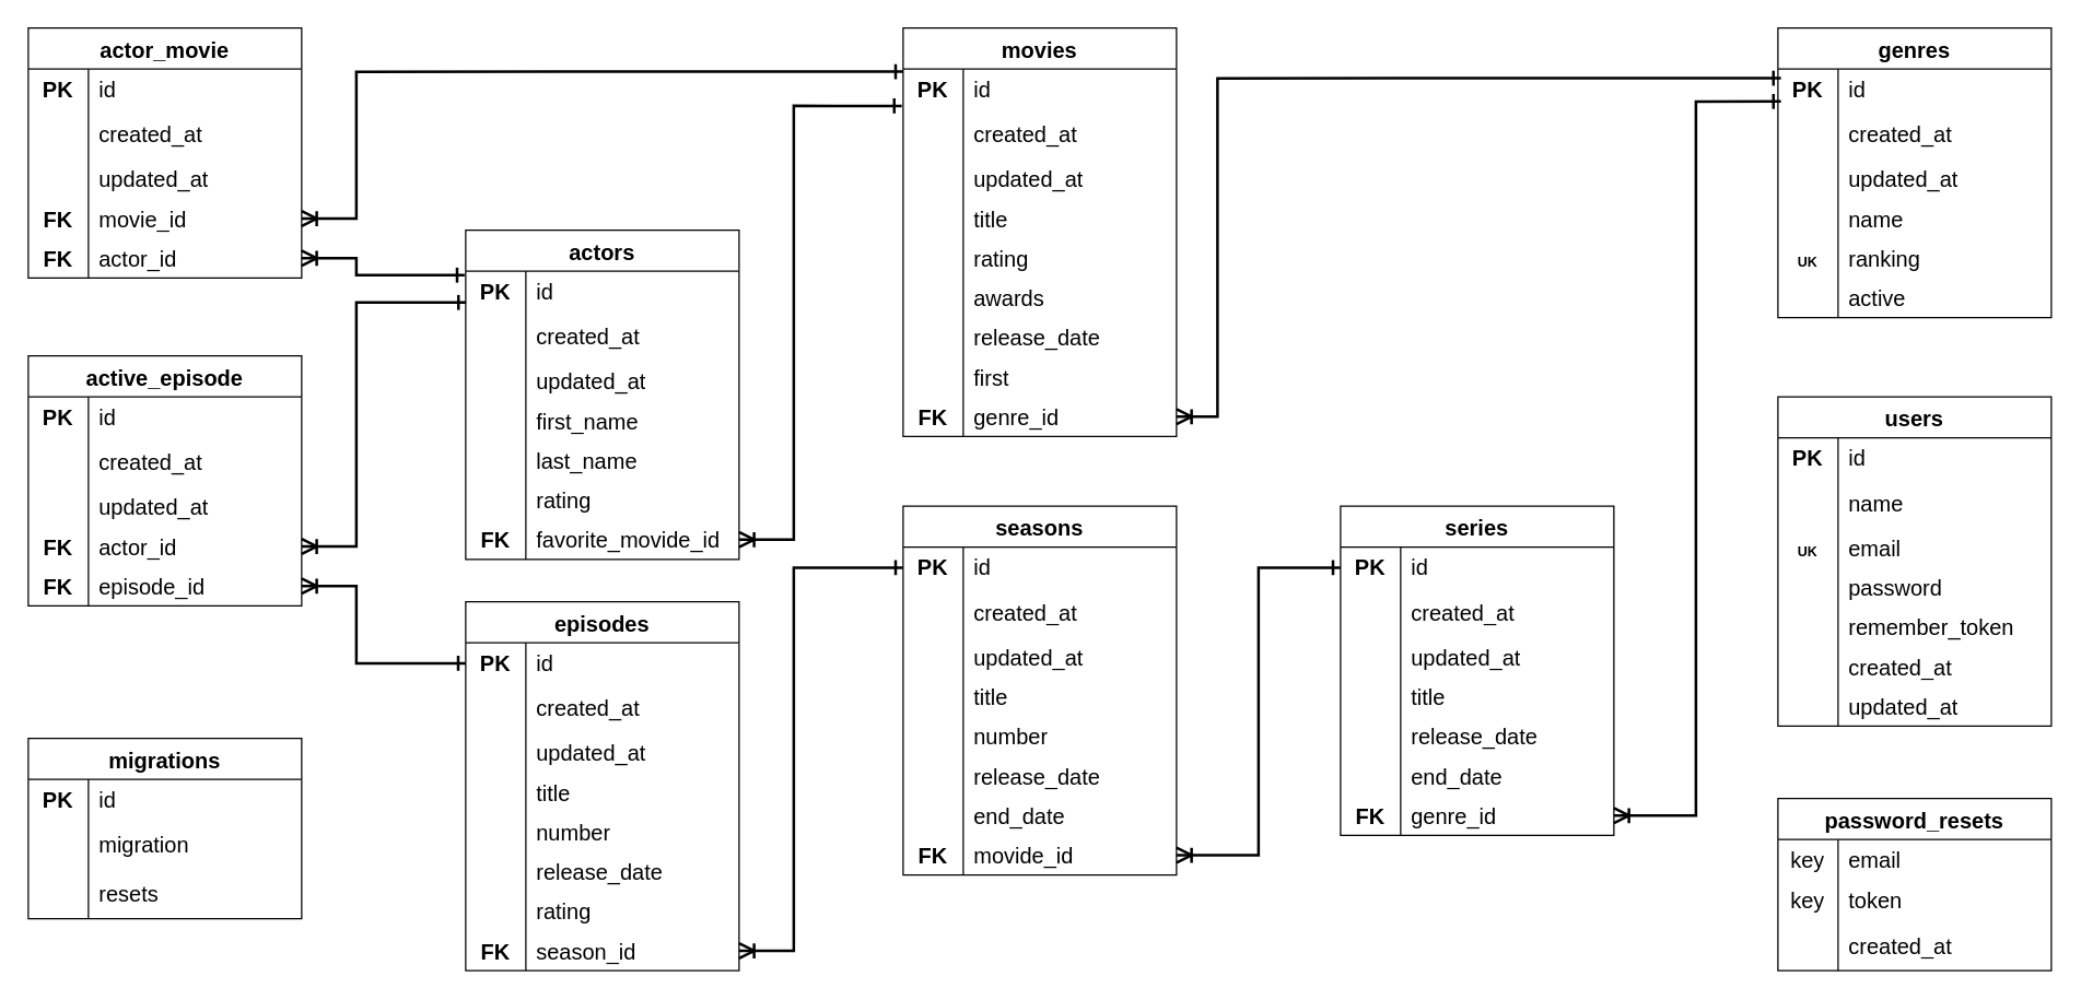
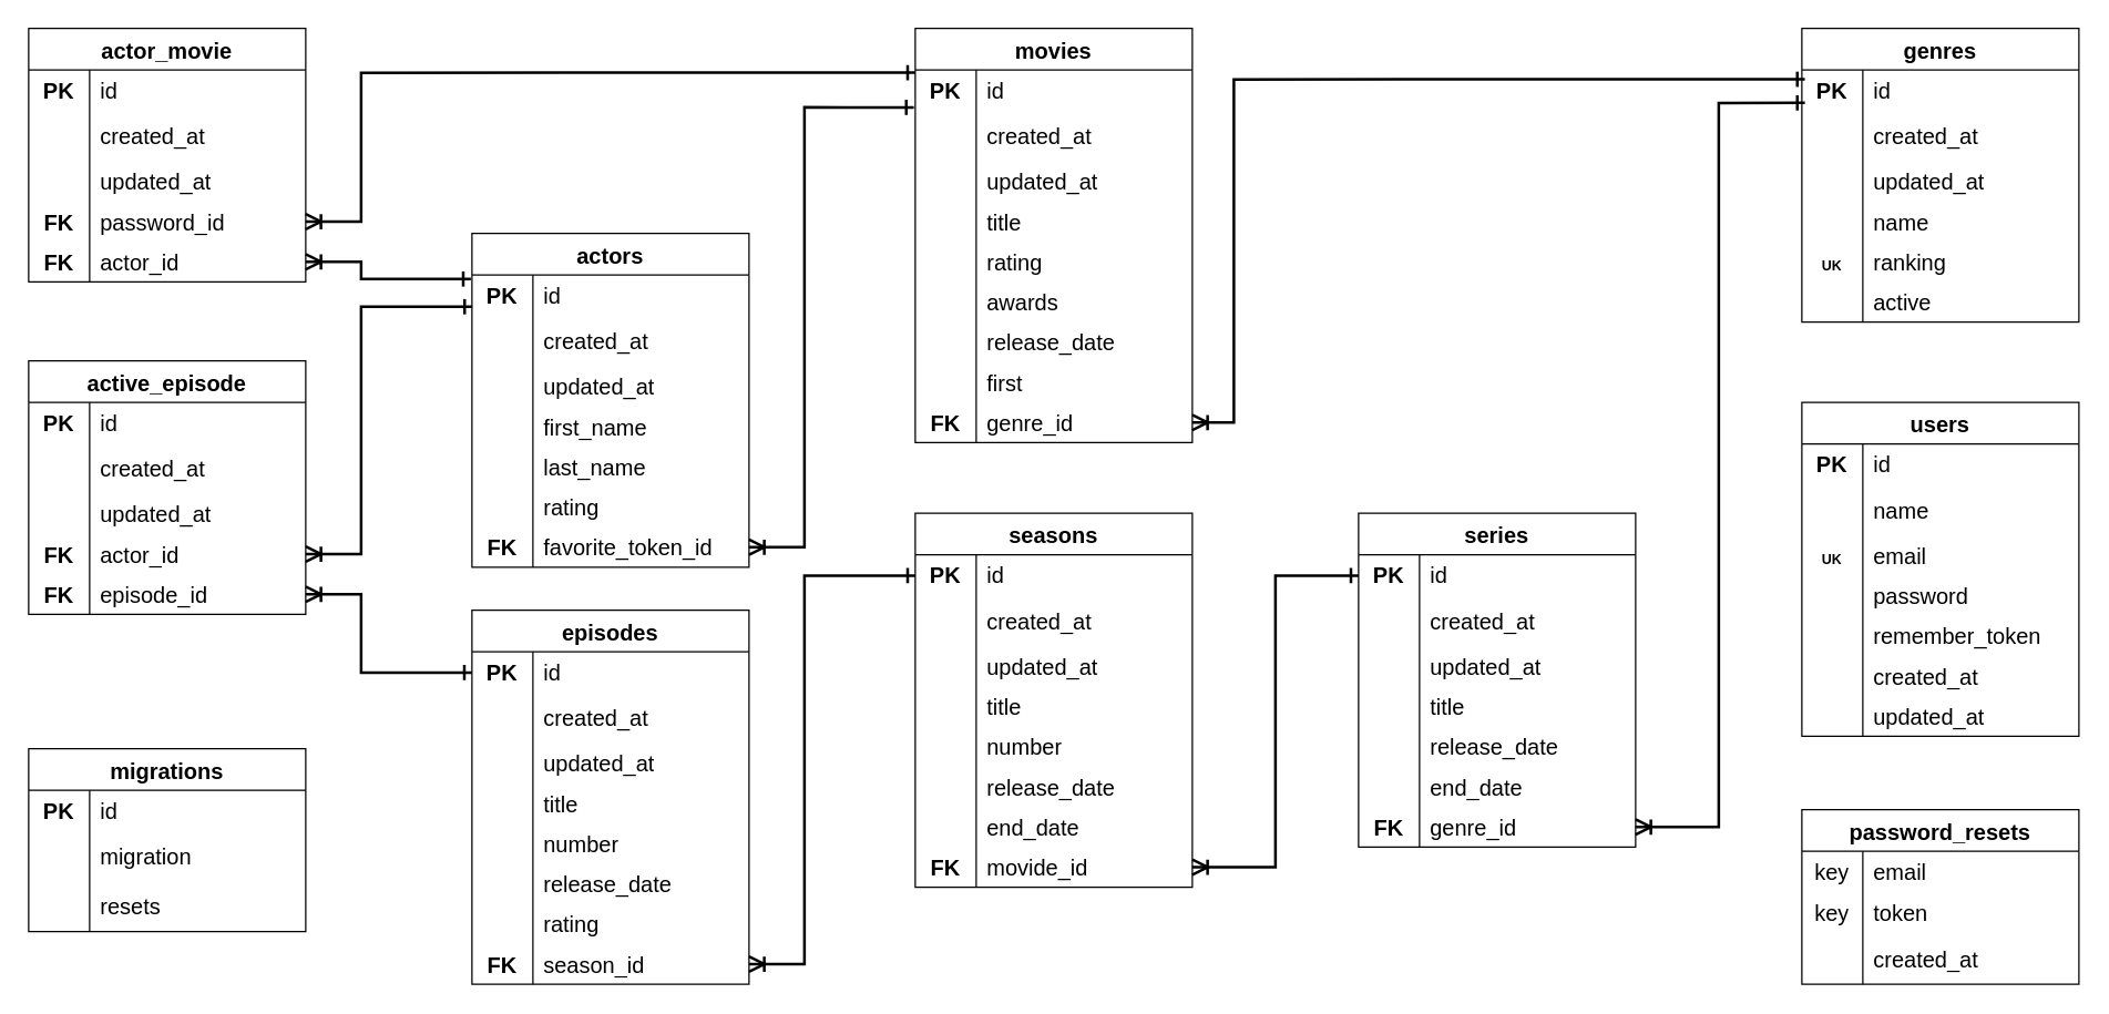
- <mxCell id="182" value="movie_id" style="shape=partialRectangle;html=1;whiteSpace=wrap;connectable=0;fillColor=none;top=0;left=0;bottom=0;right=0;align=left;spacingLeft=6;overflow=hidden;strokeColor=inherit;fontSize=16;" parent="180" vertex="1"><mxGeometry x="44" width="156" height="29" as="geometry"><mxRectangle width="156" height="29" as="alternateBounds" /></mxGeometry></mxCell>
+ <mxCell id="182" value="password_id" style="shape=partialRectangle;html=1;whiteSpace=wrap;connectable=0;fillColor=none;top=0;left=0;bottom=0;right=0;align=left;spacingLeft=6;overflow=hidden;strokeColor=inherit;fontSize=16;" parent="180" vertex="1"><mxGeometry x="44" width="156" height="29" as="geometry"><mxRectangle width="156" height="29" as="alternateBounds" /></mxGeometry></mxCell>
- <mxCell id="80" value="favorite_movide_id" style="shape=partialRectangle;html=1;whiteSpace=wrap;connectable=0;fillColor=none;top=0;left=0;bottom=0;right=0;align=left;spacingLeft=6;overflow=hidden;strokeColor=inherit;fontSize=16;" parent="78" vertex="1"><mxGeometry x="44" width="156" height="29" as="geometry"><mxRectangle width="156" height="29" as="alternateBounds" /></mxGeometry></mxCell>
+ <mxCell id="80" value="favorite_token_id" style="shape=partialRectangle;html=1;whiteSpace=wrap;connectable=0;fillColor=none;top=0;left=0;bottom=0;right=0;align=left;spacingLeft=6;overflow=hidden;strokeColor=inherit;fontSize=16;" parent="78" vertex="1"><mxGeometry x="44" width="156" height="29" as="geometry"><mxRectangle width="156" height="29" as="alternateBounds" /></mxGeometry></mxCell>
